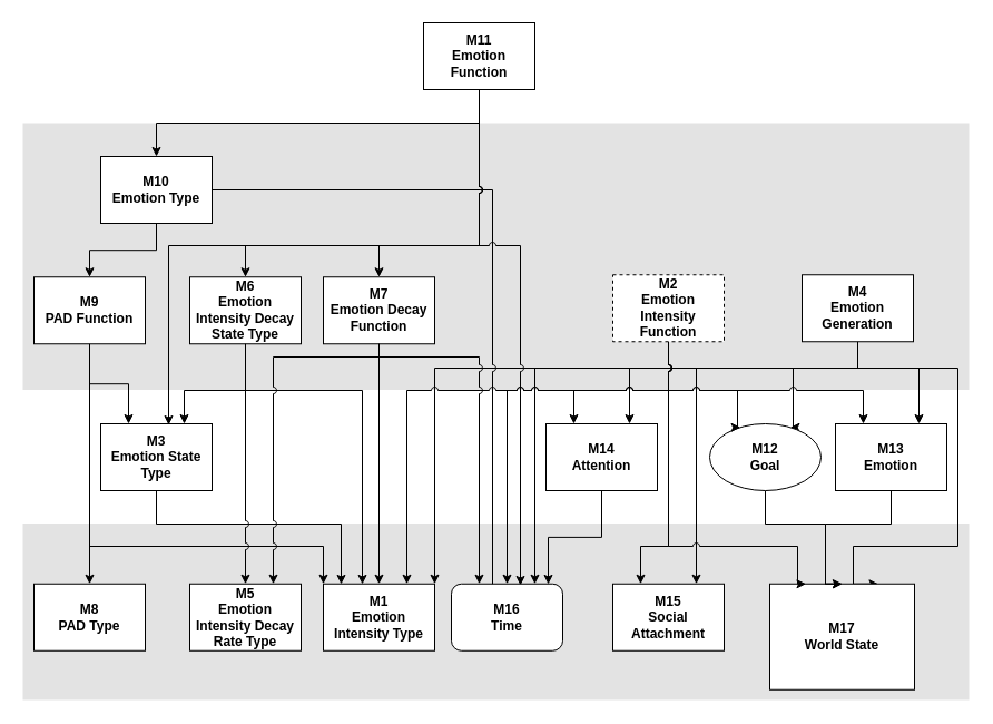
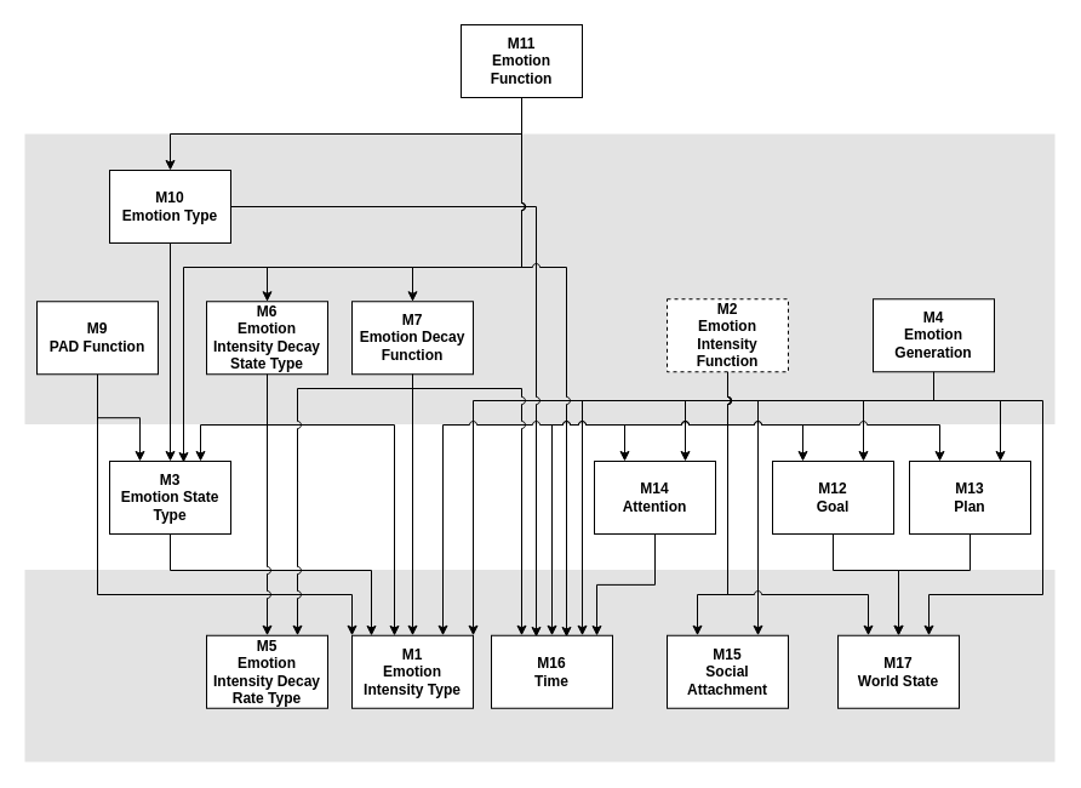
- <mxCell id="25" style="edgeStyle=orthogonalEdgeStyle;rounded=0;sketch=0;jumpStyle=arc;orthogonalLoop=1;jettySize=auto;html=1;exitX=0.5;exitY=1;exitDx=0;exitDy=0;shadow=0;" parent="1" source="27" target="24" edge="1"><mxGeometry relative="1" as="geometry" /></mxCell>
+ <mxCell id="25" style="edgeStyle=orthogonalEdgeStyle;rounded=0;sketch=0;jumpStyle=arc;orthogonalLoop=1;jettySize=auto;html=1;exitX=0.5;exitY=1;exitDx=0;exitDy=0;entryX=0.5;entryY=0;entryDx=0;entryDy=0;shadow=0;" parent="1" source="27" target="6" edge="1"><mxGeometry relative="1" as="geometry" /></mxCell>
- <mxCell id="39" value="M12&lt;br&gt;Goal" style="ellipse;whiteSpace=wrap;html=1;fontStyle=1;" parent="1" vertex="1"><mxGeometry x="637" y="380" width="100" height="60" as="geometry" /></mxCell>
+ <mxCell id="39" value="M12&lt;br&gt;Goal" style="rounded=0;whiteSpace=wrap;html=1;fontStyle=1" parent="1" vertex="1"><mxGeometry x="637" y="380" width="100" height="60" as="geometry" /></mxCell>
- <mxCell id="37" value="M13&lt;br&gt;Emotion" style="rounded=0;whiteSpace=wrap;html=1;fontStyle=1" parent="1" vertex="1"><mxGeometry x="750" y="380" width="100" height="60" as="geometry" /></mxCell>
+ <mxCell id="37" value="M13&lt;br&gt;Plan" style="rounded=0;whiteSpace=wrap;html=1;fontStyle=1" parent="1" vertex="1"><mxGeometry x="750" y="380" width="100" height="60" as="geometry" /></mxCell>
- <mxCell id="21" style="edgeStyle=orthogonalEdgeStyle;rounded=0;jumpStyle=arc;orthogonalLoop=1;jettySize=auto;html=1;exitX=0.5;exitY=1;exitDx=0;exitDy=0;entryX=0.5;entryY=0;entryDx=0;entryDy=0;" parent="1" source="24" target="20" edge="1"><mxGeometry relative="1" as="geometry" /></mxCell>
- <mxCell id="26" style="edgeStyle=orthogonalEdgeStyle;rounded=0;sketch=0;jumpStyle=arc;orthogonalLoop=1;jettySize=auto;html=1;exitX=1;exitY=0.5;exitDx=0;exitDy=0;entryX=0.37;entryY=0.021;entryDx=0;entryDy=0;entryPerimeter=0;shadow=0;endArrow=none;" parent="1" source="27" target="34" edge="1"><mxGeometry relative="1" as="geometry" /></mxCell>
+ <mxCell id="26" style="edgeStyle=orthogonalEdgeStyle;rounded=0;sketch=0;jumpStyle=arc;orthogonalLoop=1;jettySize=auto;html=1;exitX=1;exitY=0.5;exitDx=0;exitDy=0;entryX=0.37;entryY=0.021;entryDx=0;entryDy=0;entryPerimeter=0;shadow=0;" parent="1" source="27" target="34" edge="1"><mxGeometry relative="1" as="geometry" /></mxCell>
- <mxCell id="20" value="M8&lt;br&gt;PAD Type" style="rounded=0;whiteSpace=wrap;html=1;fontStyle=1" parent="1" vertex="1"><mxGeometry x="30" y="523.75" width="100" height="60" as="geometry" /></mxCell>
- <mxCell id="34" value="M16&lt;br&gt;Time" style="whiteSpace=wrap;html=1;fontStyle=1;rounded=1;" parent="1" vertex="1"><mxGeometry x="405" y="523.75" width="100" height="60" as="geometry" /></mxCell>
+ <mxCell id="34" value="M16&lt;br&gt;Time" style="rounded=0;whiteSpace=wrap;html=1;fontStyle=1" parent="1" vertex="1"><mxGeometry x="405" y="523.75" width="100" height="60" as="geometry" /></mxCell>
- <mxCell id="35" value="M17&lt;br&gt;World State" style="rounded=0;whiteSpace=wrap;html=1;fontStyle=1" parent="1" vertex="1"><mxGeometry x="691" y="523.75" width="130" height="95" as="geometry" /></mxCell>
+ <mxCell id="35" value="M17&lt;br&gt;World State" style="rounded=0;whiteSpace=wrap;html=1;fontStyle=1" parent="1" vertex="1"><mxGeometry x="691" y="523.75" width="100" height="60" as="geometry" /></mxCell>
